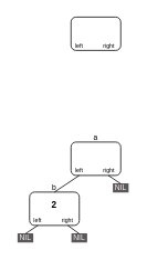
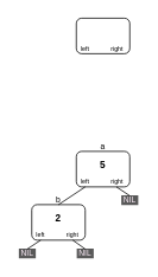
+ <mxCell id="6" value="5" style="text;html=1;align=center;verticalAlign=middle;whiteSpace=wrap;rounded=0;fontSize=11;fontStyle=1" vertex="1" parent="1"><mxGeometry x="95" y="170" width="40" height="30" as="geometry" /></mxCell>
